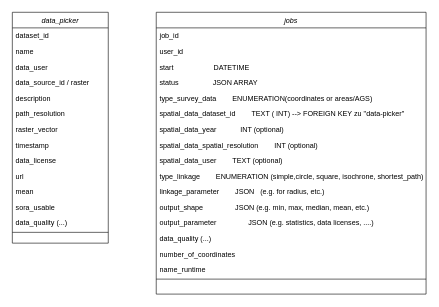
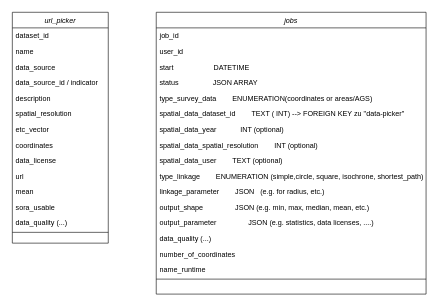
- <mxCell id="2" value="data_picker" style="swimlane;fontStyle=2;align=center;verticalAlign=top;childLayout=stackLayout;horizontal=1;startSize=26;horizontalStack=0;resizeParent=1;resizeLast=0;collapsible=1;marginBottom=0;rounded=0;shadow=0;strokeWidth=1;" parent="1" vertex="1"><mxGeometry x="20" y="20" width="160" height="385" as="geometry"><mxRectangle x="180" y="670" width="160" height="26" as="alternateBounds" /></mxGeometry></mxCell>
+ <mxCell id="2" value="url_picker" style="swimlane;fontStyle=2;align=center;verticalAlign=top;childLayout=stackLayout;horizontal=1;startSize=26;horizontalStack=0;resizeParent=1;resizeLast=0;collapsible=1;marginBottom=0;rounded=0;shadow=0;strokeWidth=1;" parent="1" vertex="1"><mxGeometry x="20" y="20" width="160" height="385" as="geometry"><mxRectangle x="180" y="670" width="160" height="26" as="alternateBounds" /></mxGeometry></mxCell>
- <mxCell id="5" value="data_user" style="text;align=left;verticalAlign=top;spacingLeft=4;spacingRight=4;overflow=hidden;rotatable=0;points=[[0,0.5],[1,0.5]];portConstraint=eastwest;rounded=0;shadow=0;html=0;" parent="2" vertex="1"><mxGeometry y="78" width="160" height="26" as="geometry" /></mxCell>
+ <mxCell id="5" value="data_source" style="text;align=left;verticalAlign=top;spacingLeft=4;spacingRight=4;overflow=hidden;rotatable=0;points=[[0,0.5],[1,0.5]];portConstraint=eastwest;rounded=0;shadow=0;html=0;" parent="2" vertex="1"><mxGeometry y="78" width="160" height="26" as="geometry" /></mxCell>
- <mxCell id="6" value="data_source_id / raster" style="text;align=left;verticalAlign=top;spacingLeft=4;spacingRight=4;overflow=hidden;rotatable=0;points=[[0,0.5],[1,0.5]];portConstraint=eastwest;rounded=0;shadow=0;html=0;" parent="2" vertex="1"><mxGeometry y="104" width="160" height="26" as="geometry" /></mxCell>
+ <mxCell id="6" value="data_source_id / indicator" style="text;align=left;verticalAlign=top;spacingLeft=4;spacingRight=4;overflow=hidden;rotatable=0;points=[[0,0.5],[1,0.5]];portConstraint=eastwest;rounded=0;shadow=0;html=0;" parent="2" vertex="1"><mxGeometry y="104" width="160" height="26" as="geometry" /></mxCell>
- <mxCell id="8" value="path_resolution" style="text;align=left;verticalAlign=top;spacingLeft=4;spacingRight=4;overflow=hidden;rotatable=0;points=[[0,0.5],[1,0.5]];portConstraint=eastwest;rounded=0;shadow=0;html=0;" parent="2" vertex="1"><mxGeometry y="156" width="160" height="26" as="geometry" /></mxCell>
+ <mxCell id="8" value="spatial_resolution" style="text;align=left;verticalAlign=top;spacingLeft=4;spacingRight=4;overflow=hidden;rotatable=0;points=[[0,0.5],[1,0.5]];portConstraint=eastwest;rounded=0;shadow=0;html=0;" parent="2" vertex="1"><mxGeometry y="156" width="160" height="26" as="geometry" /></mxCell>
- <mxCell id="9" value="raster_vector" style="text;align=left;verticalAlign=top;spacingLeft=4;spacingRight=4;overflow=hidden;rotatable=0;points=[[0,0.5],[1,0.5]];portConstraint=eastwest;rounded=0;shadow=0;html=0;" parent="2" vertex="1"><mxGeometry y="182" width="160" height="26" as="geometry" /></mxCell>
+ <mxCell id="9" value="etc_vector" style="text;align=left;verticalAlign=top;spacingLeft=4;spacingRight=4;overflow=hidden;rotatable=0;points=[[0,0.5],[1,0.5]];portConstraint=eastwest;rounded=0;shadow=0;html=0;" parent="2" vertex="1"><mxGeometry y="182" width="160" height="26" as="geometry" /></mxCell>
- <mxCell id="10" value="timestamp" style="text;align=left;verticalAlign=top;spacingLeft=4;spacingRight=4;overflow=hidden;rotatable=0;points=[[0,0.5],[1,0.5]];portConstraint=eastwest;rounded=0;shadow=0;html=0;" parent="2" vertex="1"><mxGeometry y="208" width="160" height="26" as="geometry" /></mxCell>
+ <mxCell id="10" value="coordinates" style="text;align=left;verticalAlign=top;spacingLeft=4;spacingRight=4;overflow=hidden;rotatable=0;points=[[0,0.5],[1,0.5]];portConstraint=eastwest;rounded=0;shadow=0;html=0;" parent="2" vertex="1"><mxGeometry y="208" width="160" height="26" as="geometry" /></mxCell>
